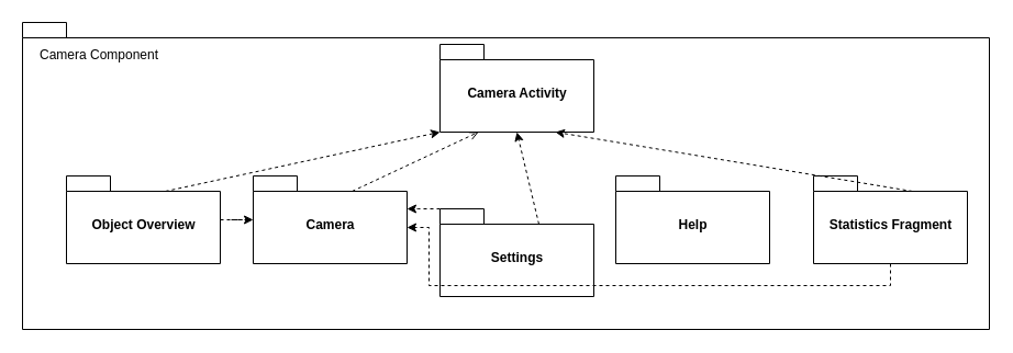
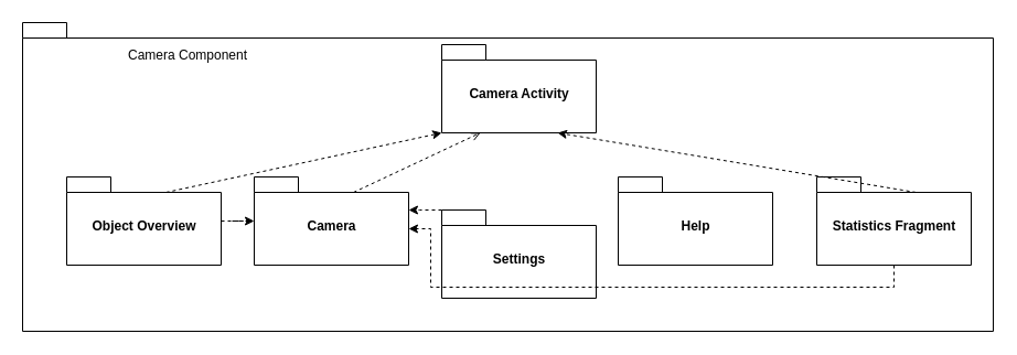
- <mxCell id="13" value="Camera Component" style="text;html=1;strokeColor=none;fillColor=none;align=center;verticalAlign=middle;whiteSpace=wrap;rounded=0;" vertex="1" parent="1"><mxGeometry x="20" y="40" width="140" height="20" as="geometry" /></mxCell>
+ <mxCell id="13" value="Camera Component" style="text;html=1;strokeColor=none;fillColor=none;align=center;verticalAlign=middle;whiteSpace=wrap;rounded=0;" vertex="1" parent="1"><mxGeometry x="100" y="40" width="140" height="20" as="geometry" /></mxCell>
- <mxCell id="11" value="" style="endArrow=classic;html=1;entryX=0.5;entryY=1;entryDx=0;entryDy=0;entryPerimeter=0;dashed=1;exitX=0;exitY=0;exitDx=90;exitDy=14;exitPerimeter=0;" edge="1" parent="1" source="6" target="3"><mxGeometry width="50" height="50" relative="1" as="geometry"><mxPoint x="600" y="170" as="sourcePoint" /><mxPoint x="576.58" y="120.72" as="targetPoint" /></mxGeometry></mxCell>
